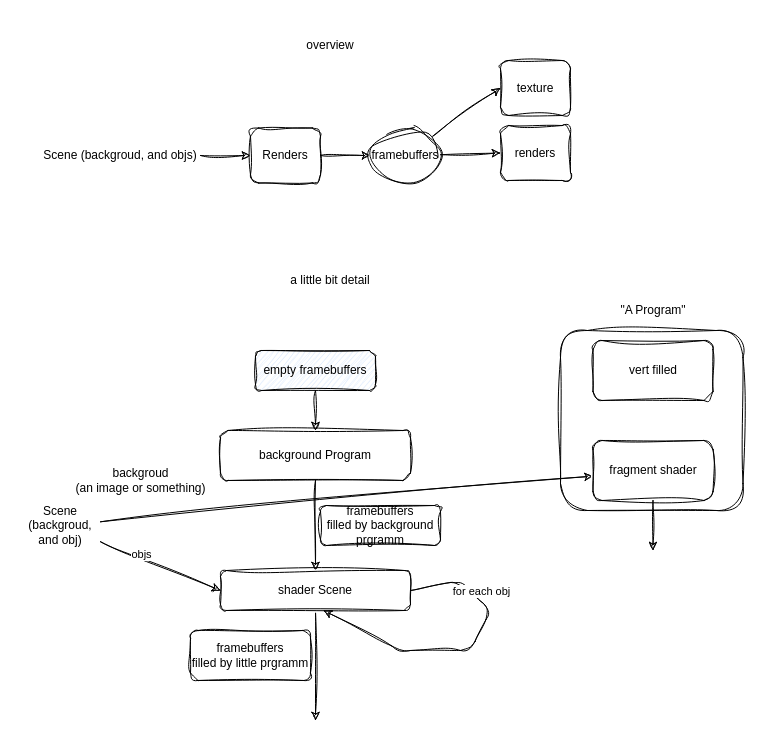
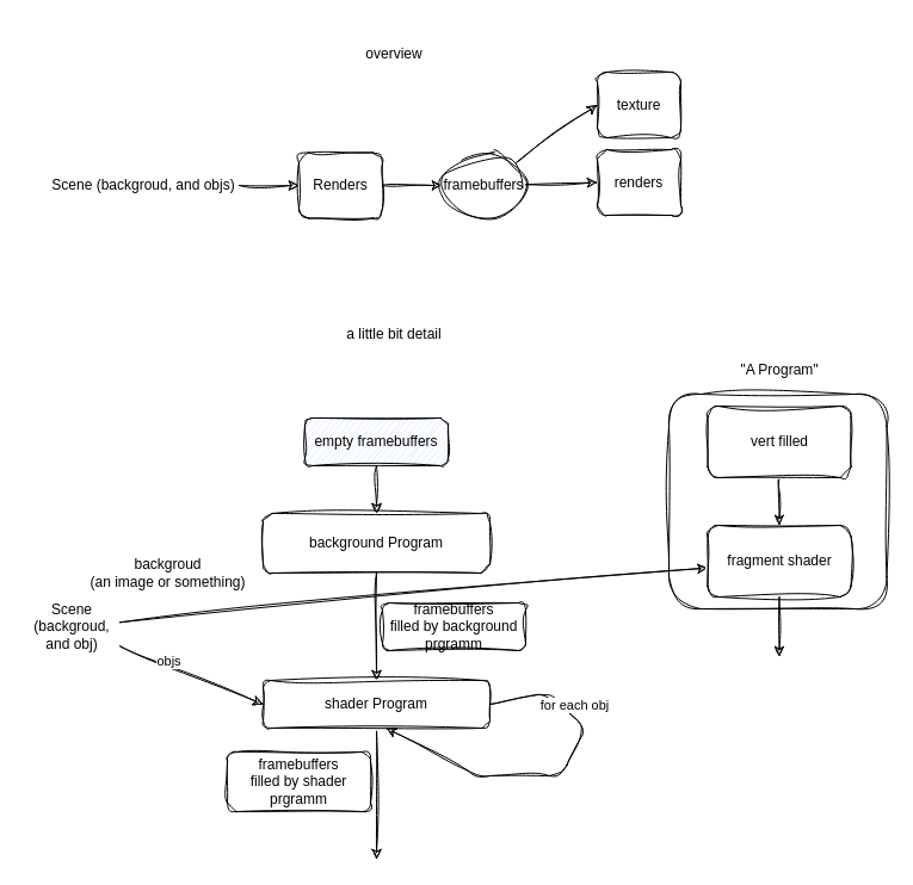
+ <mxCell id="30" style="edgeStyle=none;html=1;sketch=1;curveFitting=1;jiggle=2;" parent="1" source="31" target="33" edge="1"><mxGeometry relative="1" as="geometry" /></mxCell>
- <mxCell id="15" value="shader Scene" style="rounded=1;whiteSpace=wrap;html=1;sketch=1;curveFitting=1;jiggle=2;" parent="1" vertex="1"><mxGeometry x="220" y="570" width="190" height="40" as="geometry" /></mxCell>
+ <mxCell id="15" value="shader Program" style="rounded=1;whiteSpace=wrap;html=1;sketch=1;curveFitting=1;jiggle=2;" parent="1" vertex="1"><mxGeometry x="220" y="570" width="190" height="40" as="geometry" /></mxCell>
- <mxCell id="28" value="framebuffers&lt;br&gt;filled by little prgramm" style="rounded=1;whiteSpace=wrap;html=1;sketch=1;curveFitting=1;jiggle=2;" parent="1" vertex="1"><mxGeometry x="190" y="630" width="120" height="50" as="geometry" /></mxCell>
+ <mxCell id="28" value="framebuffers&lt;br&gt;filled by shader prgramm" style="rounded=1;whiteSpace=wrap;html=1;sketch=1;curveFitting=1;jiggle=2;" parent="1" vertex="1"><mxGeometry x="190" y="630" width="120" height="50" as="geometry" /></mxCell>
